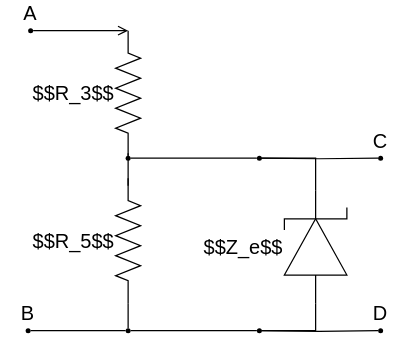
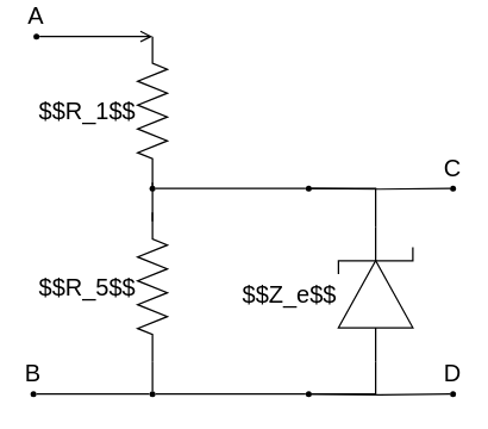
- <mxCell id="3" value="$$R_3$$" style="verticalLabelPosition=middle;shadow=0;dashed=0;align=right;fillColor=#ffffff;html=1;verticalAlign=middle;strokeWidth=1;shape=mxgraph.electrical.resistors.resistor_2;rounded=1;comic=0;labelBackgroundColor=none;fontFamily=Helvetica;fontSize=16;fontColor=#000000;direction=south;labelPosition=left;" parent="1" vertex="1"><mxGeometry x="92" y="22" width="20" height="100" as="geometry" /></mxCell>
+ <mxCell id="3" value="$$R_1$$" style="verticalLabelPosition=middle;shadow=0;dashed=0;align=right;fillColor=#ffffff;html=1;verticalAlign=middle;strokeWidth=1;shape=mxgraph.electrical.resistors.resistor_2;rounded=1;comic=0;labelBackgroundColor=none;fontFamily=Helvetica;fontSize=16;fontColor=#000000;direction=south;labelPosition=left;" parent="1" vertex="1"><mxGeometry x="92" y="22" width="20" height="100" as="geometry" /></mxCell>
